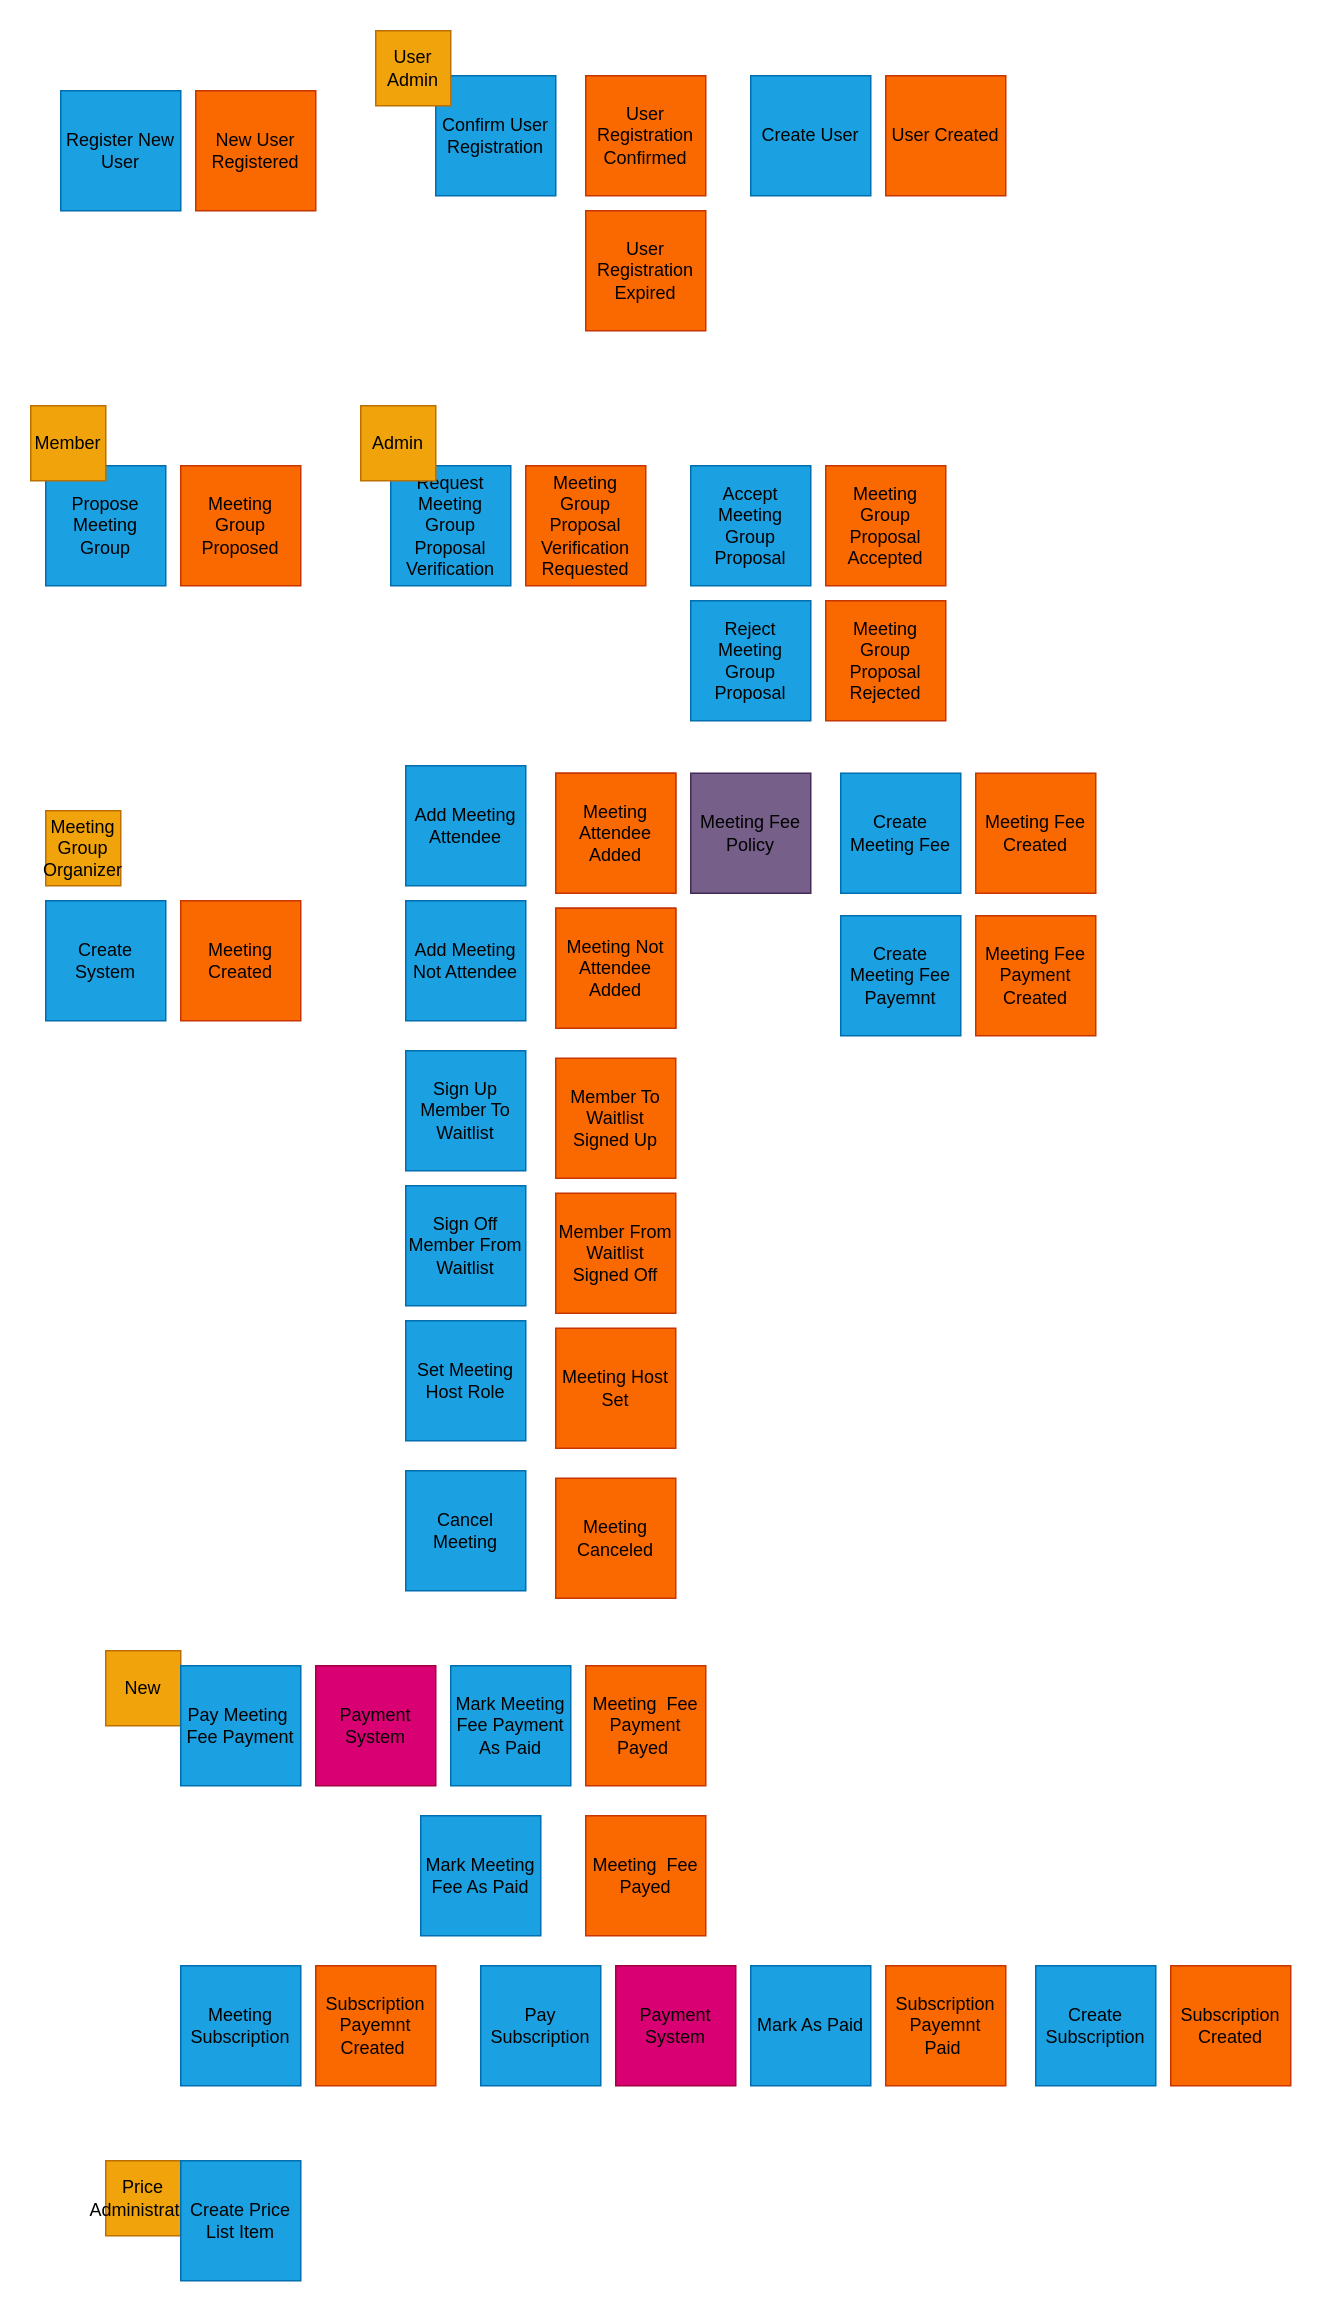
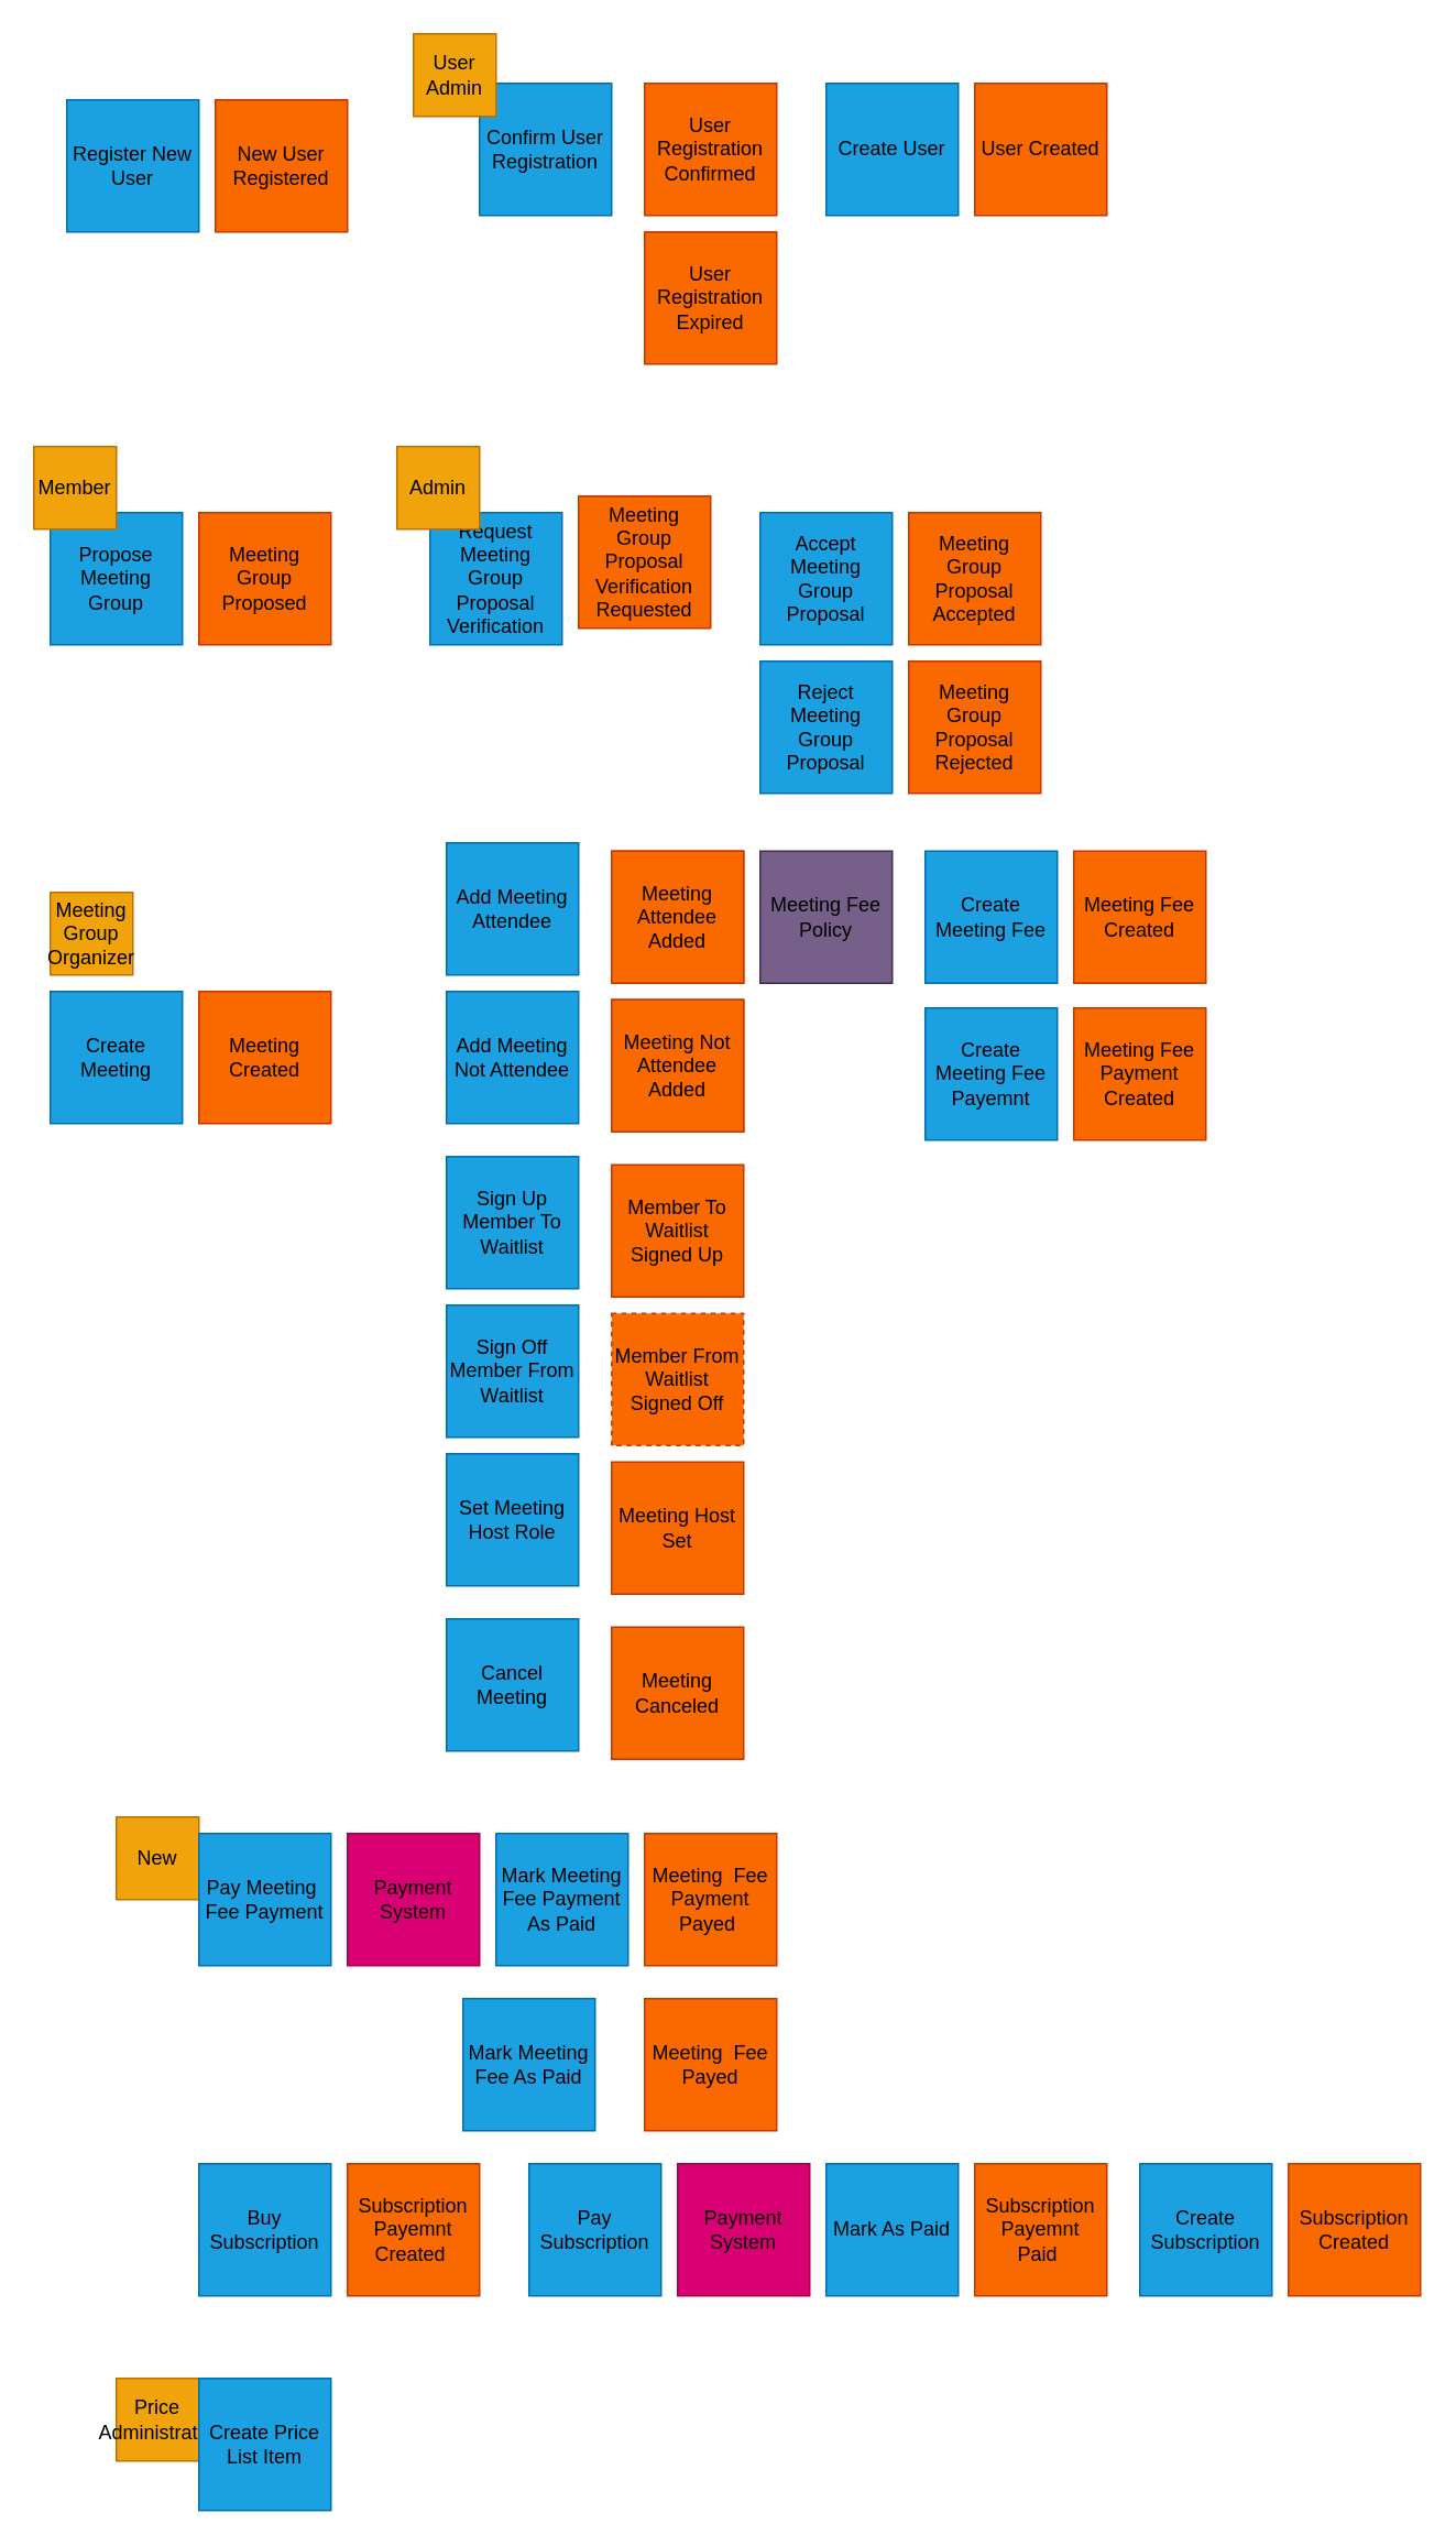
- <mxCell id="11" value="&lt;span style=&quot;color: rgb(0 , 0 , 0)&quot;&gt;Meeting Group Proposal Verification Requested&lt;/span&gt;" style="whiteSpace=wrap;html=1;aspect=fixed;fontColor=#000000;fillColor=#fa6800;strokeColor=#C73500;" parent="1" vertex="1"><mxGeometry x="350" y="310" width="80" height="80" as="geometry" /></mxCell>
+ <mxCell id="11" value="&lt;span style=&quot;color: rgb(0 , 0 , 0)&quot;&gt;Meeting Group Proposal Verification Requested&lt;/span&gt;" style="whiteSpace=wrap;html=1;aspect=fixed;fontColor=#000000;fillColor=#fa6800;strokeColor=#C73500;" parent="1" vertex="1"><mxGeometry x="350" y="300" width="80" height="80" as="geometry" /></mxCell>
- <mxCell id="18" value="Create System" style="whiteSpace=wrap;html=1;aspect=fixed;fontColor=#000000;fillColor=#1ba1e2;strokeColor=#006EAF;" parent="1" vertex="1"><mxGeometry x="30" y="600" width="80" height="80" as="geometry" /></mxCell>
+ <mxCell id="18" value="Create Meeting" style="whiteSpace=wrap;html=1;aspect=fixed;fontColor=#000000;fillColor=#1ba1e2;strokeColor=#006EAF;" parent="1" vertex="1"><mxGeometry x="30" y="600" width="80" height="80" as="geometry" /></mxCell>
- <mxCell id="25" value="&lt;span style=&quot;color: rgb(0 , 0 , 0)&quot;&gt;Member From Waitlist Signed Off&lt;/span&gt;" style="whiteSpace=wrap;html=1;aspect=fixed;fillColor=#fa6800;fontColor=#000000;strokeColor=#C73500;" parent="1" vertex="1"><mxGeometry x="370" y="795" width="80" height="80" as="geometry" /></mxCell>
+ <mxCell id="25" value="&lt;span style=&quot;color: rgb(0 , 0 , 0)&quot;&gt;Member From Waitlist Signed Off&lt;/span&gt;" style="whiteSpace=wrap;html=1;aspect=fixed;fillColor=#fa6800;fontColor=#000000;strokeColor=#C73500;dashed=1;" parent="1" vertex="1"><mxGeometry x="370" y="795" width="80" height="80" as="geometry" /></mxCell>
- <mxCell id="47" value="Meeting Subscription" style="whiteSpace=wrap;html=1;aspect=fixed;fontColor=#000000;fillColor=#1ba1e2;strokeColor=#006EAF;" parent="1" vertex="1"><mxGeometry x="120" y="1310" width="80" height="80" as="geometry" /></mxCell>
+ <mxCell id="47" value="Buy Subscription" style="whiteSpace=wrap;html=1;aspect=fixed;fontColor=#000000;fillColor=#1ba1e2;strokeColor=#006EAF;" parent="1" vertex="1"><mxGeometry x="120" y="1310" width="80" height="80" as="geometry" /></mxCell>
